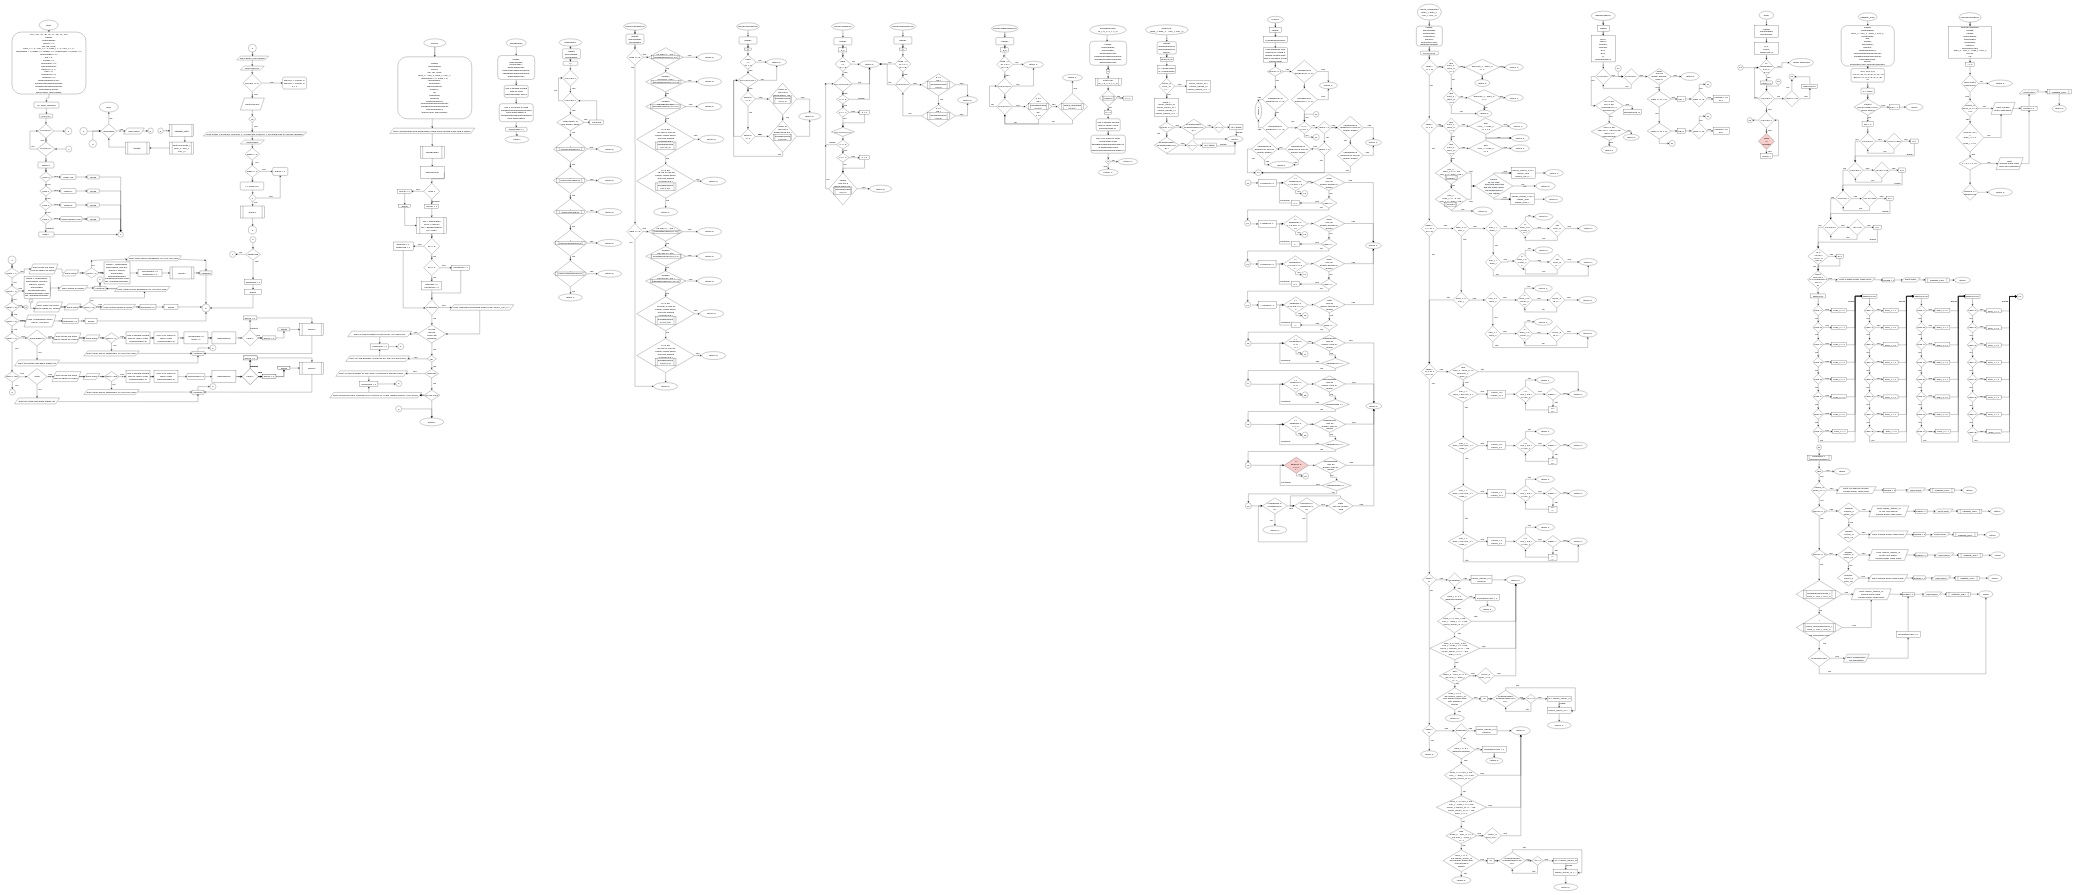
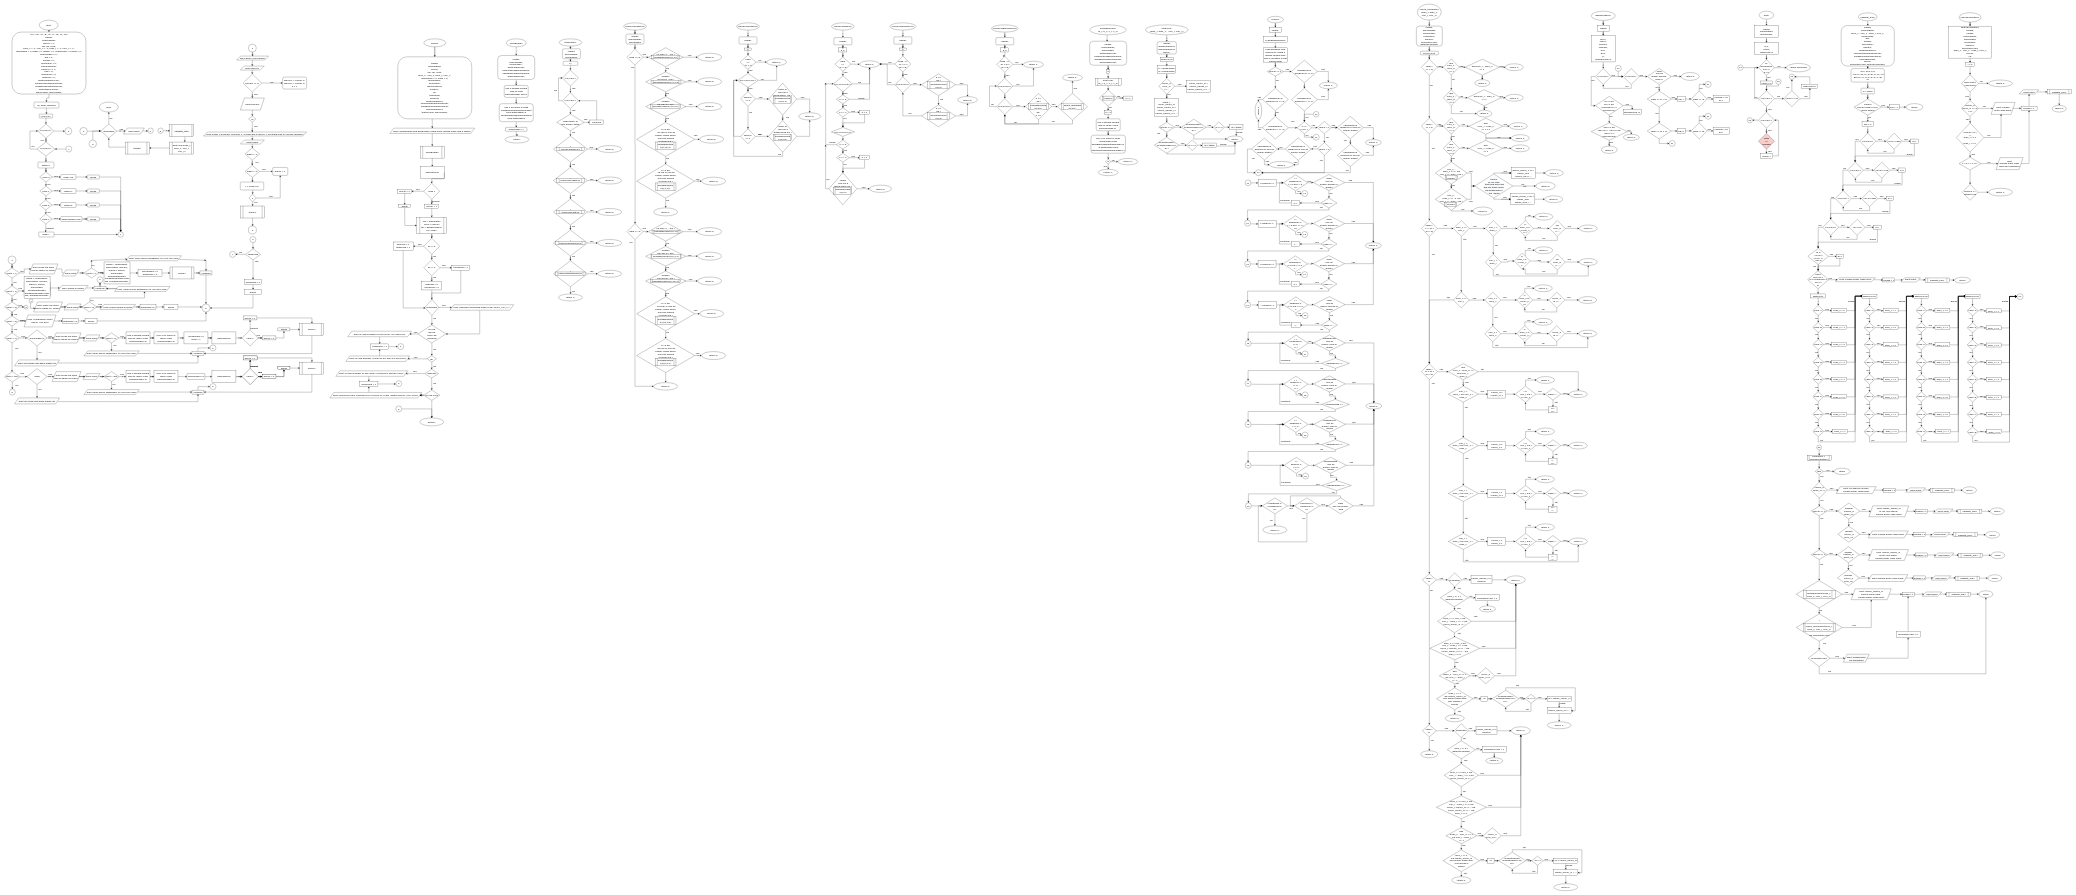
- <mxCell id="1503" value="return foldCount" style="ellipse;whiteSpace=wrap;html=1;" vertex="1" parent="1"><mxGeometry x="8948.5" y="291.81" width="120" height="42.07" as="geometry" /></mxCell>
+ <mxCell id="1503" value="return foldCount" style="ellipse;whiteSpace=wrap;html=1;" vertex="1" parent="1"><mxGeometry x="8933.5" y="316.81" width="120" height="42.07" as="geometry" /></mxCell>
- <mxCell id="1005" value="i = &lt;br&gt;kingCol-1;&lt;br&gt;&amp;nbsp;i &amp;gt;= 0 ;&lt;br&gt;&amp;nbsp;i--" style="rhombus;whiteSpace=wrap;html=1;fillColor=#f8cecc;" vertex="1" parent="1"><mxGeometry x="6420.8" y="2287" width="121.56" height="80" as="geometry" /></mxCell>
+ <mxCell id="1005" value="i = &lt;br&gt;kingCol-1;&lt;br&gt;&amp;nbsp;i &amp;gt;= 0 ;&lt;br&gt;&amp;nbsp;i--" style="rhombus;whiteSpace=wrap;html=1;" vertex="1" parent="1"><mxGeometry x="6420.8" y="2287" width="121.56" height="80" as="geometry" /></mxCell>
